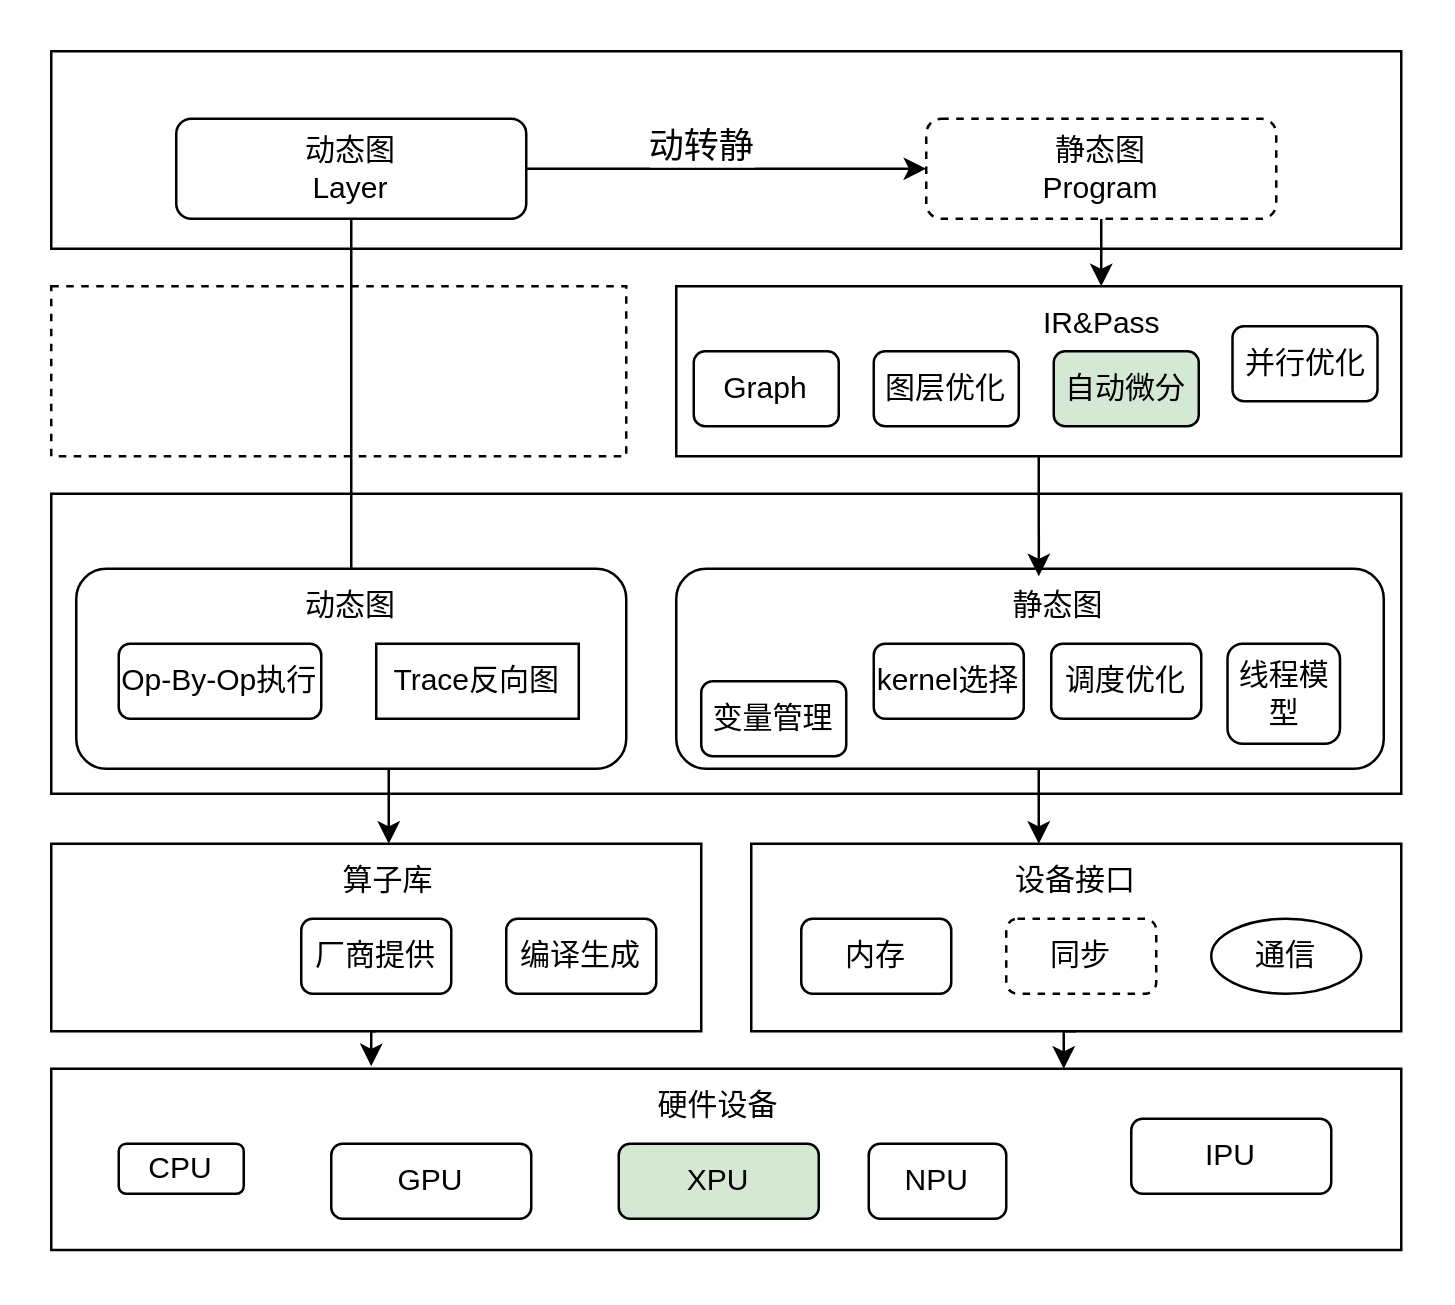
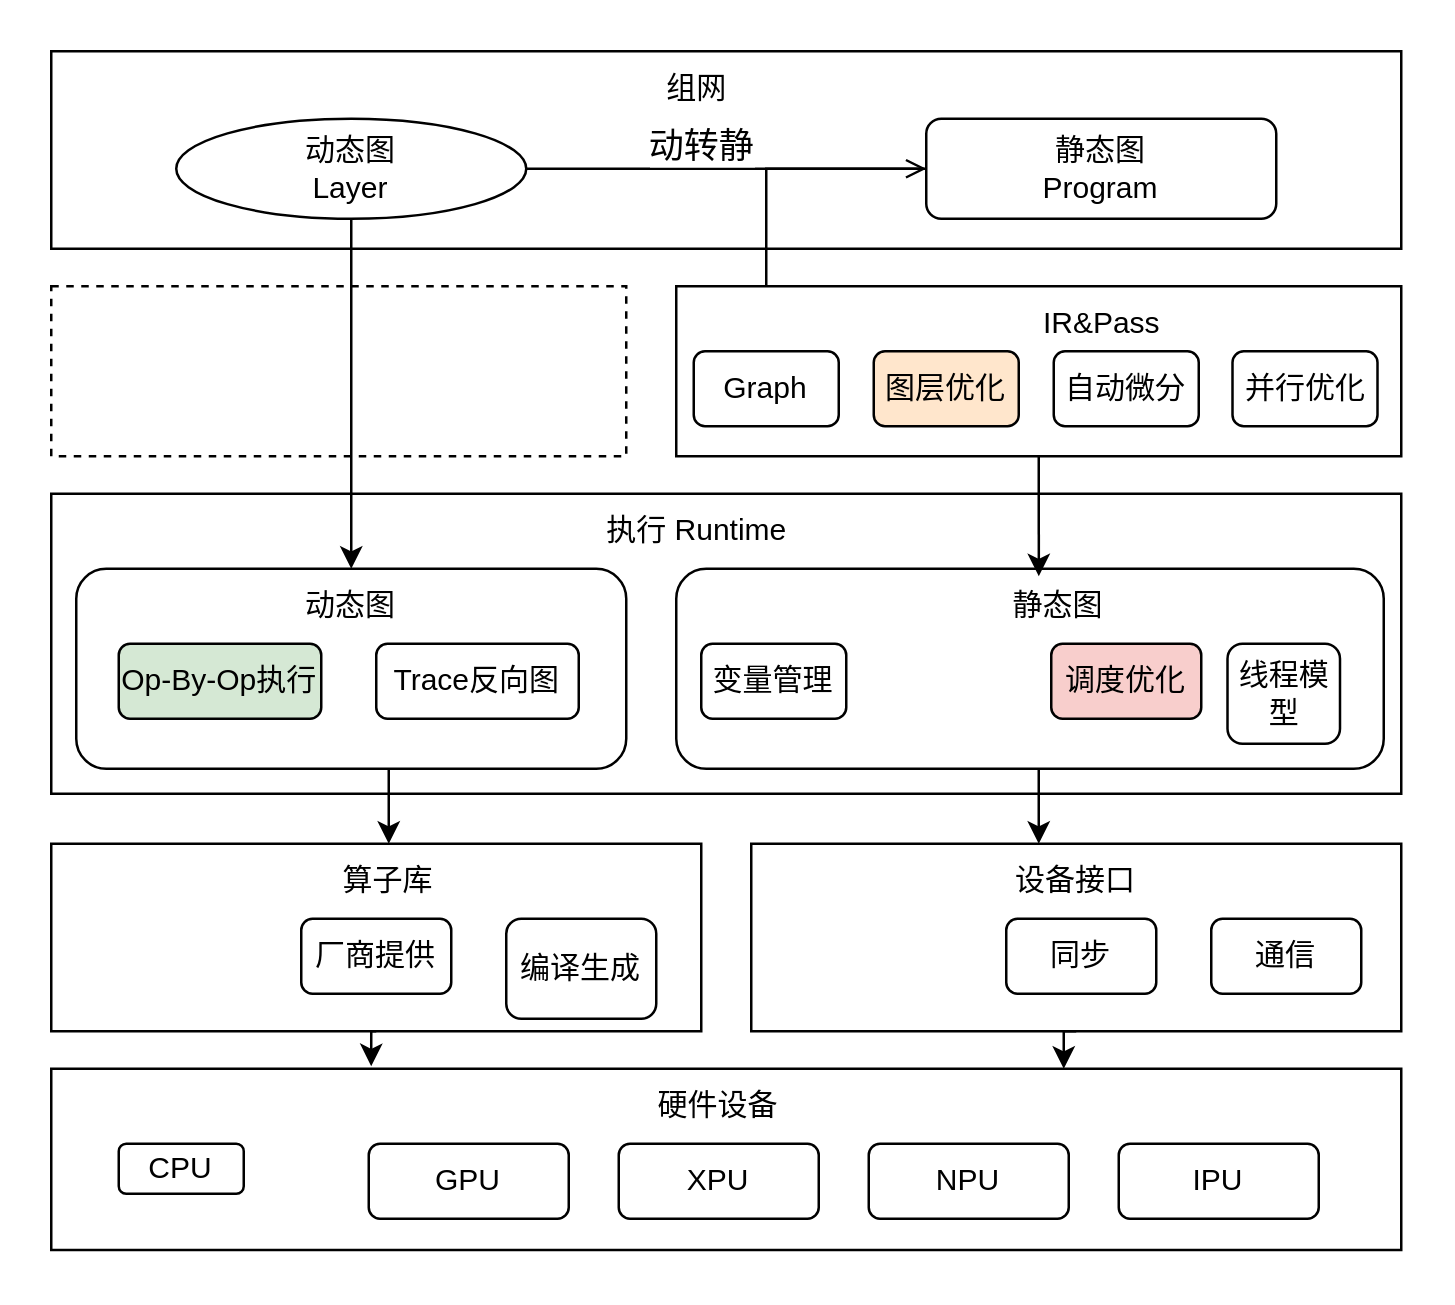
+ <mxCell id="36" value="组网" style="text;html=1;strokeColor=none;fillColor=none;align=center;verticalAlign=middle;whiteSpace=wrap;rounded=0;" vertex="1" parent="1"><mxGeometry x="240" y="20" width="77" height="30" as="geometry" /></mxCell>
- <mxCell id="40" value="动态图&lt;br&gt;Layer" style="rounded=1;whiteSpace=wrap;html=1;flipH=0;" vertex="1" parent="1"><mxGeometry x="70" y="47" width="140" height="40" as="geometry" /></mxCell>
+ <mxCell id="40" value="动态图&lt;br&gt;Layer" style="ellipse;whiteSpace=wrap;html=1;flipH=0;" vertex="1" parent="1"><mxGeometry x="70" y="47" width="140" height="40" as="geometry" /></mxCell>
- <mxCell id="37" style="edgeStyle=orthogonalEdgeStyle;rounded=0;orthogonalLoop=1;jettySize=auto;html=1;exitX=1;exitY=0.5;exitDx=0;exitDy=0;entryX=0;entryY=0.5;entryDx=0;entryDy=0;" edge="1" parent="1" source="40" target="42"><mxGeometry relative="1" as="geometry" /></mxCell>
+ <mxCell id="37" style="edgeStyle=orthogonalEdgeStyle;rounded=0;orthogonalLoop=1;jettySize=auto;html=1;exitX=1;exitY=0.5;exitDx=0;exitDy=0;entryX=0;entryY=0.5;entryDx=0;entryDy=0;endArrow=open;" edge="1" parent="1" source="40" target="42"><mxGeometry relative="1" as="geometry" /></mxCell>
- <mxCell id="42" value="静态图&lt;br&gt;Program" style="rounded=1;whiteSpace=wrap;html=1;flipH=0;dashed=1;" vertex="1" parent="1"><mxGeometry x="370" y="47" width="140" height="40" as="geometry" /></mxCell>
+ <mxCell id="42" value="静态图&lt;br&gt;Program" style="rounded=1;whiteSpace=wrap;html=1;flipH=0;" vertex="1" parent="1"><mxGeometry x="370" y="47" width="140" height="40" as="geometry" /></mxCell>
- <mxCell id="41" style="edgeStyle=orthogonalEdgeStyle;rounded=0;orthogonalLoop=1;jettySize=auto;html=1;entryX=0.5;entryY=0;entryDx=0;entryDy=0;fontSize=14;" edge="1" parent="1" source="42" target="45"><mxGeometry relative="1" as="geometry" /></mxCell>
+ <mxCell id="41" style="edgeStyle=orthogonalEdgeStyle;rounded=0;orthogonalLoop=1;jettySize=auto;html=1;fontSize=14;" edge="1" parent="1" source="42" target="49"><mxGeometry relative="1" as="geometry" /></mxCell>
- <mxCell id="46" value="并行优化" style="rounded=1;whiteSpace=wrap;html=1;flipH=0;" vertex="1" parent="1"><mxGeometry x="492.5" y="130" width="58" height="30" as="geometry" /></mxCell>
+ <mxCell id="46" value="并行优化" style="rounded=1;whiteSpace=wrap;html=1;flipH=0;" vertex="1" parent="1"><mxGeometry x="492.5" y="140" width="58" height="30" as="geometry" /></mxCell>
- <mxCell id="47" value="图层优化" style="rounded=1;whiteSpace=wrap;html=1;flipH=0;" vertex="1" parent="1"><mxGeometry x="349" y="140" width="58" height="30" as="geometry" /></mxCell>
+ <mxCell id="47" value="图层优化" style="rounded=1;whiteSpace=wrap;html=1;flipH=0;fillColor=#ffe6cc;" vertex="1" parent="1"><mxGeometry x="349" y="140" width="58" height="30" as="geometry" /></mxCell>
- <mxCell id="48" value="自动微分" style="rounded=1;whiteSpace=wrap;html=1;flipH=0;fillColor=#d5e8d4;" vertex="1" parent="1"><mxGeometry x="421" y="140" width="58" height="30" as="geometry" /></mxCell>
+ <mxCell id="48" value="自动微分" style="rounded=1;whiteSpace=wrap;html=1;flipH=0;" vertex="1" parent="1"><mxGeometry x="421" y="140" width="58" height="30" as="geometry" /></mxCell>
+ <mxCell id="8" value="执行 Runtime" style="text;html=1;strokeColor=none;fillColor=none;align=center;verticalAlign=middle;whiteSpace=wrap;rounded=0;" vertex="1" parent="1"><mxGeometry x="240" y="197" width="77" height="30" as="geometry" /></mxCell>
- <mxCell id="39" style="edgeStyle=orthogonalEdgeStyle;rounded=0;orthogonalLoop=1;jettySize=auto;html=1;exitX=0.5;exitY=1;exitDx=0;exitDy=0;entryX=0.5;entryY=0;entryDx=0;entryDy=0;fontSize=14;endArrow=none;" edge="1" parent="1" source="40" target="25"><mxGeometry relative="1" as="geometry" /></mxCell>
+ <mxCell id="39" style="edgeStyle=orthogonalEdgeStyle;rounded=0;orthogonalLoop=1;jettySize=auto;html=1;exitX=0.5;exitY=1;exitDx=0;exitDy=0;entryX=0.5;entryY=0;entryDx=0;entryDy=0;fontSize=14;" edge="1" parent="1" source="40" target="25"><mxGeometry relative="1" as="geometry" /></mxCell>
- <mxCell id="32" value="Op-By-Op执行" style="rounded=1;whiteSpace=wrap;html=1;flipH=0;" vertex="1" parent="1"><mxGeometry x="47" y="257" width="81" height="30" as="geometry" /></mxCell>
+ <mxCell id="32" value="Op-By-Op执行" style="rounded=1;whiteSpace=wrap;html=1;flipH=0;fillColor=#d5e8d4;" vertex="1" parent="1"><mxGeometry x="47" y="257" width="81" height="30" as="geometry" /></mxCell>
- <mxCell id="33" value="Trace反向图" style="whiteSpace=wrap;html=1;flipH=0;rounded=0;" vertex="1" parent="1"><mxGeometry x="150" y="257" width="81" height="30" as="geometry" /></mxCell>
+ <mxCell id="33" value="Trace反向图" style="rounded=1;whiteSpace=wrap;html=1;flipH=0;" vertex="1" parent="1"><mxGeometry x="150" y="257" width="81" height="30" as="geometry" /></mxCell>
- <mxCell id="30" value="kernel选择" style="rounded=1;whiteSpace=wrap;html=1;flipH=0;" vertex="1" parent="1"><mxGeometry x="349" y="257" width="60" height="30" as="geometry" /></mxCell>
- <mxCell id="31" value="调度优化" style="rounded=1;whiteSpace=wrap;html=1;flipH=0;" vertex="1" parent="1"><mxGeometry x="420" y="257" width="60" height="30" as="geometry" /></mxCell>
+ <mxCell id="31" value="调度优化" style="rounded=1;whiteSpace=wrap;html=1;flipH=0;fillColor=#f8cecc;" vertex="1" parent="1"><mxGeometry x="420" y="257" width="60" height="30" as="geometry" /></mxCell>
- <mxCell id="29" value="变量管理" style="rounded=1;whiteSpace=wrap;html=1;flipH=0;" vertex="1" parent="1"><mxGeometry x="280" y="272" width="58" height="30" as="geometry" /></mxCell>
+ <mxCell id="29" value="变量管理" style="rounded=1;whiteSpace=wrap;html=1;flipH=0;" vertex="1" parent="1"><mxGeometry x="280" y="257" width="58" height="30" as="geometry" /></mxCell>
- <mxCell id="22" value="编译生成" style="rounded=1;whiteSpace=wrap;html=1;" vertex="1" parent="1"><mxGeometry x="202" y="367" width="60" height="30" as="geometry" /></mxCell>
+ <mxCell id="22" value="编译生成" style="rounded=1;whiteSpace=wrap;html=1;" vertex="1" parent="1"><mxGeometry x="202" y="367" width="60" height="40" as="geometry" /></mxCell>
- <mxCell id="18" value="内存" style="rounded=1;whiteSpace=wrap;html=1;flipH=0;" vertex="1" parent="1"><mxGeometry x="320" y="367" width="60" height="30" as="geometry" /></mxCell>
- <mxCell id="19" value="同步" style="rounded=1;whiteSpace=wrap;html=1;flipH=0;dashed=1;" vertex="1" parent="1"><mxGeometry x="402" y="367" width="60" height="30" as="geometry" /></mxCell>
+ <mxCell id="19" value="同步" style="rounded=1;whiteSpace=wrap;html=1;flipH=0;" vertex="1" parent="1"><mxGeometry x="402" y="367" width="60" height="30" as="geometry" /></mxCell>
- <mxCell id="20" value="通信" style="ellipse;whiteSpace=wrap;html=1;flipH=0;" vertex="1" parent="1"><mxGeometry x="484" y="367" width="60" height="30" as="geometry" /></mxCell>
+ <mxCell id="20" value="通信" style="rounded=1;whiteSpace=wrap;html=1;flipH=0;" vertex="1" parent="1"><mxGeometry x="484" y="367" width="60" height="30" as="geometry" /></mxCell>
- <mxCell id="17" value="IPU" style="rounded=1;whiteSpace=wrap;html=1;" vertex="1" parent="1"><mxGeometry x="452" y="447" width="80" height="30" as="geometry" /></mxCell>
+ <mxCell id="17" value="IPU" style="rounded=1;whiteSpace=wrap;html=1;" vertex="1" parent="1"><mxGeometry x="447" y="457" width="80" height="30" as="geometry" /></mxCell>
- <mxCell id="14" value="GPU" style="rounded=1;whiteSpace=wrap;html=1;" vertex="1" parent="1"><mxGeometry x="132" y="457" width="80" height="30" as="geometry" /></mxCell>
+ <mxCell id="14" value="GPU" style="rounded=1;whiteSpace=wrap;html=1;" vertex="1" parent="1"><mxGeometry x="147" y="457" width="80" height="30" as="geometry" /></mxCell>
- <mxCell id="15" value="XPU" style="rounded=1;whiteSpace=wrap;html=1;fillColor=#d5e8d4;" vertex="1" parent="1"><mxGeometry x="247" y="457" width="80" height="30" as="geometry" /></mxCell>
+ <mxCell id="15" value="XPU" style="rounded=1;whiteSpace=wrap;html=1;" vertex="1" parent="1"><mxGeometry x="247" y="457" width="80" height="30" as="geometry" /></mxCell>
- <mxCell id="16" value="NPU" style="rounded=1;whiteSpace=wrap;html=1;" vertex="1" parent="1"><mxGeometry x="347" y="457" width="55" height="30" as="geometry" /></mxCell>
+ <mxCell id="16" value="NPU" style="rounded=1;whiteSpace=wrap;html=1;" vertex="1" parent="1"><mxGeometry x="347" y="457" width="80" height="30" as="geometry" /></mxCell>
